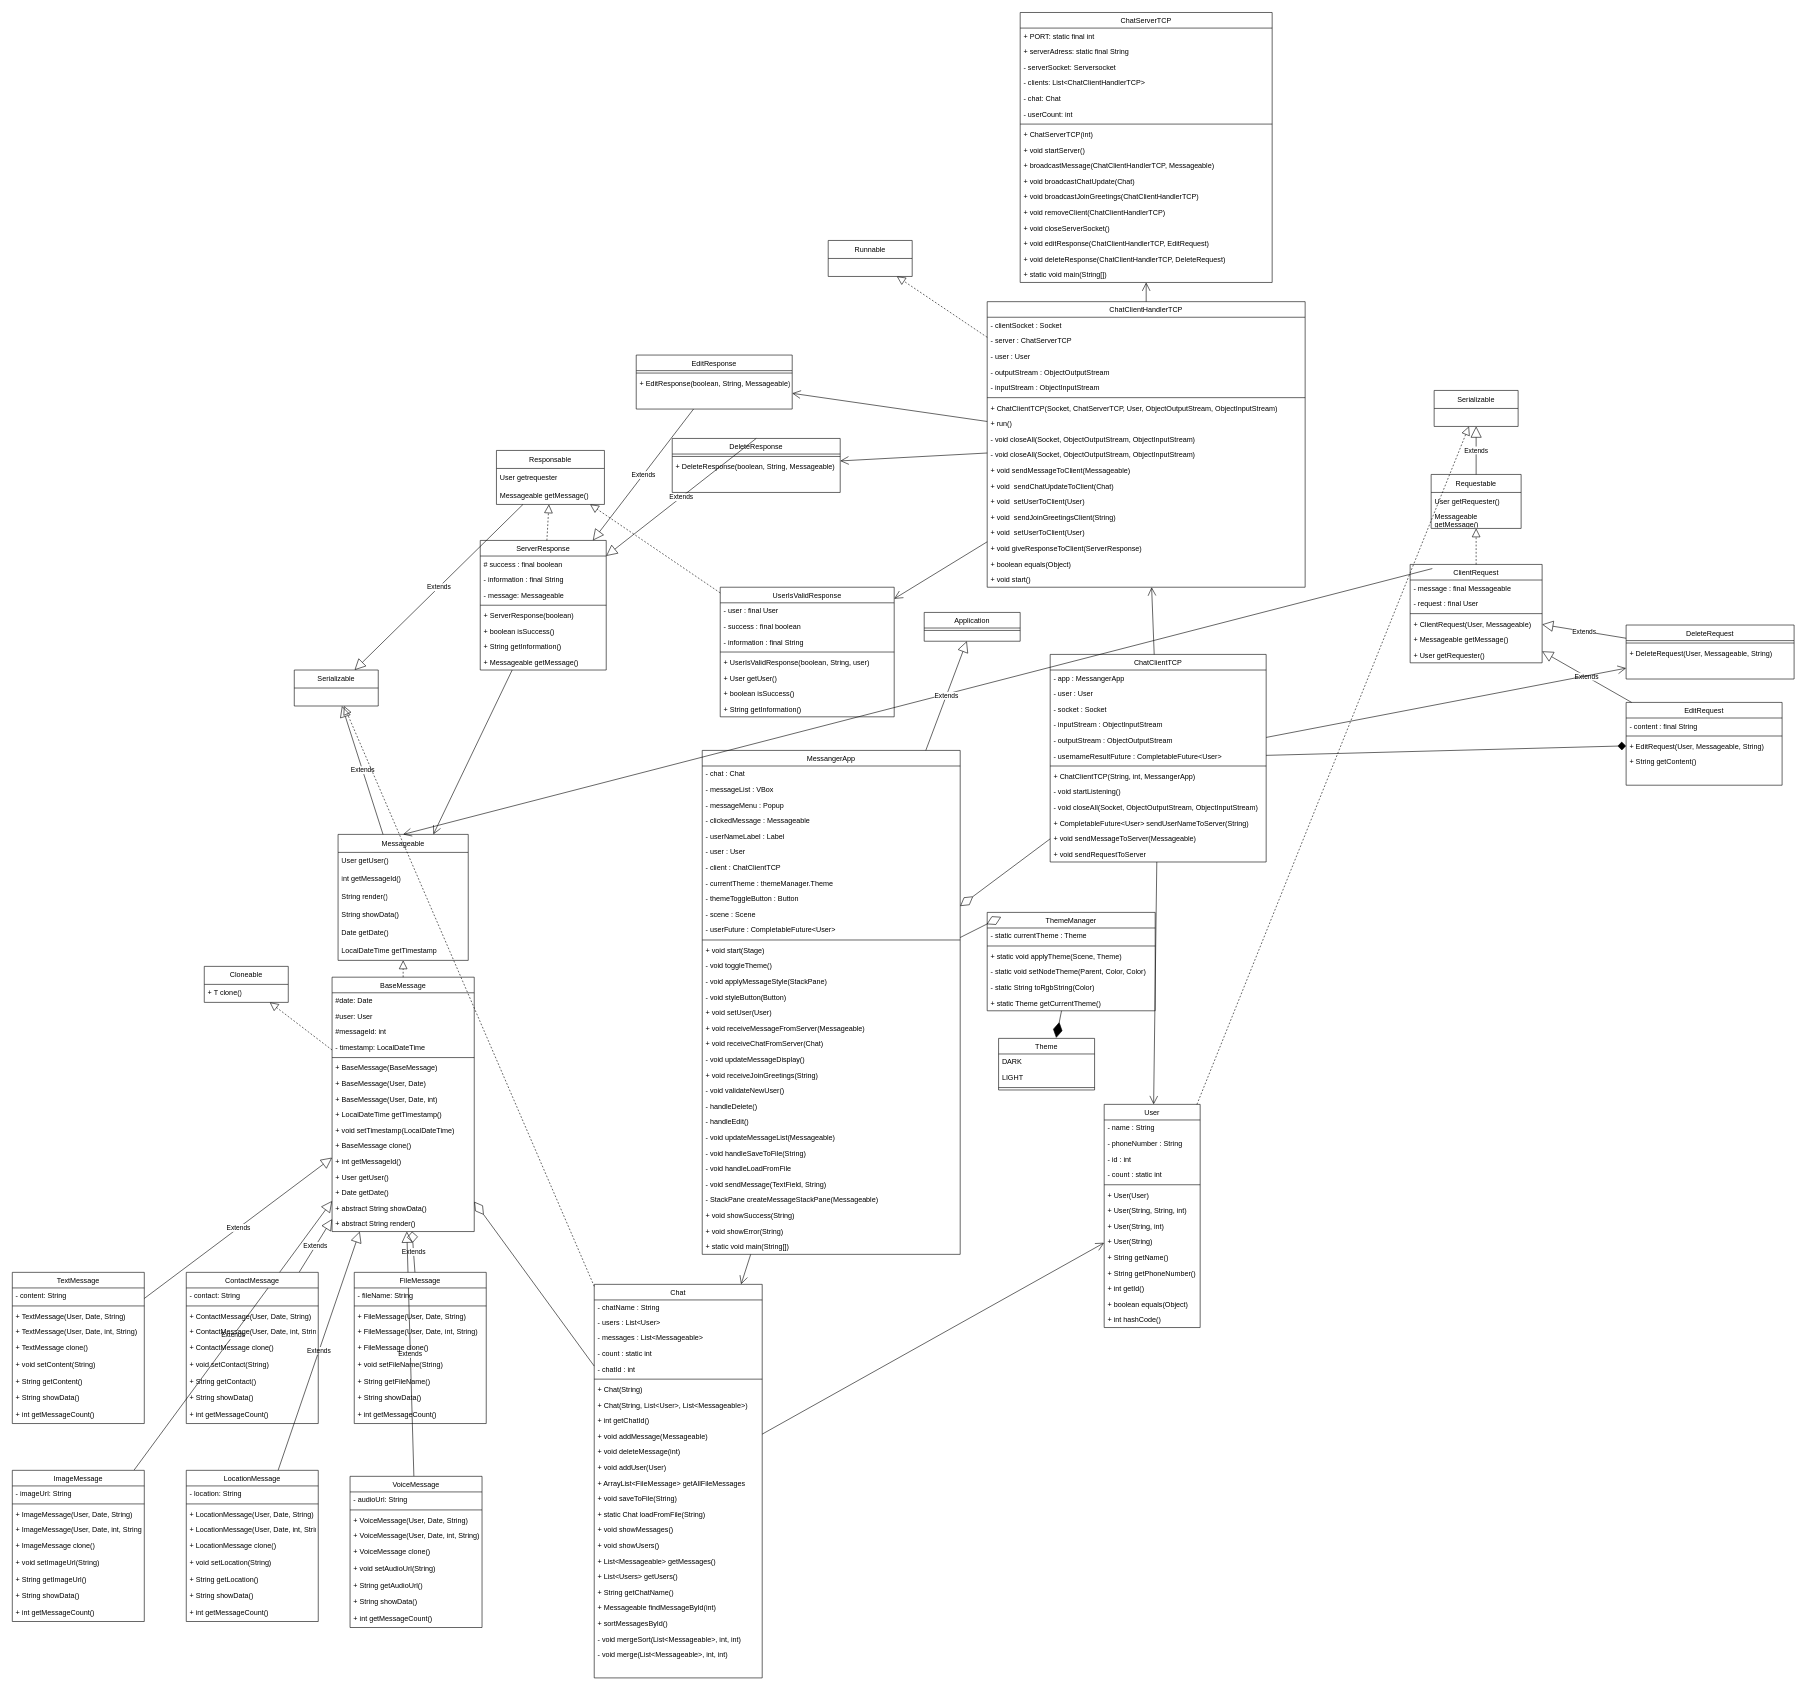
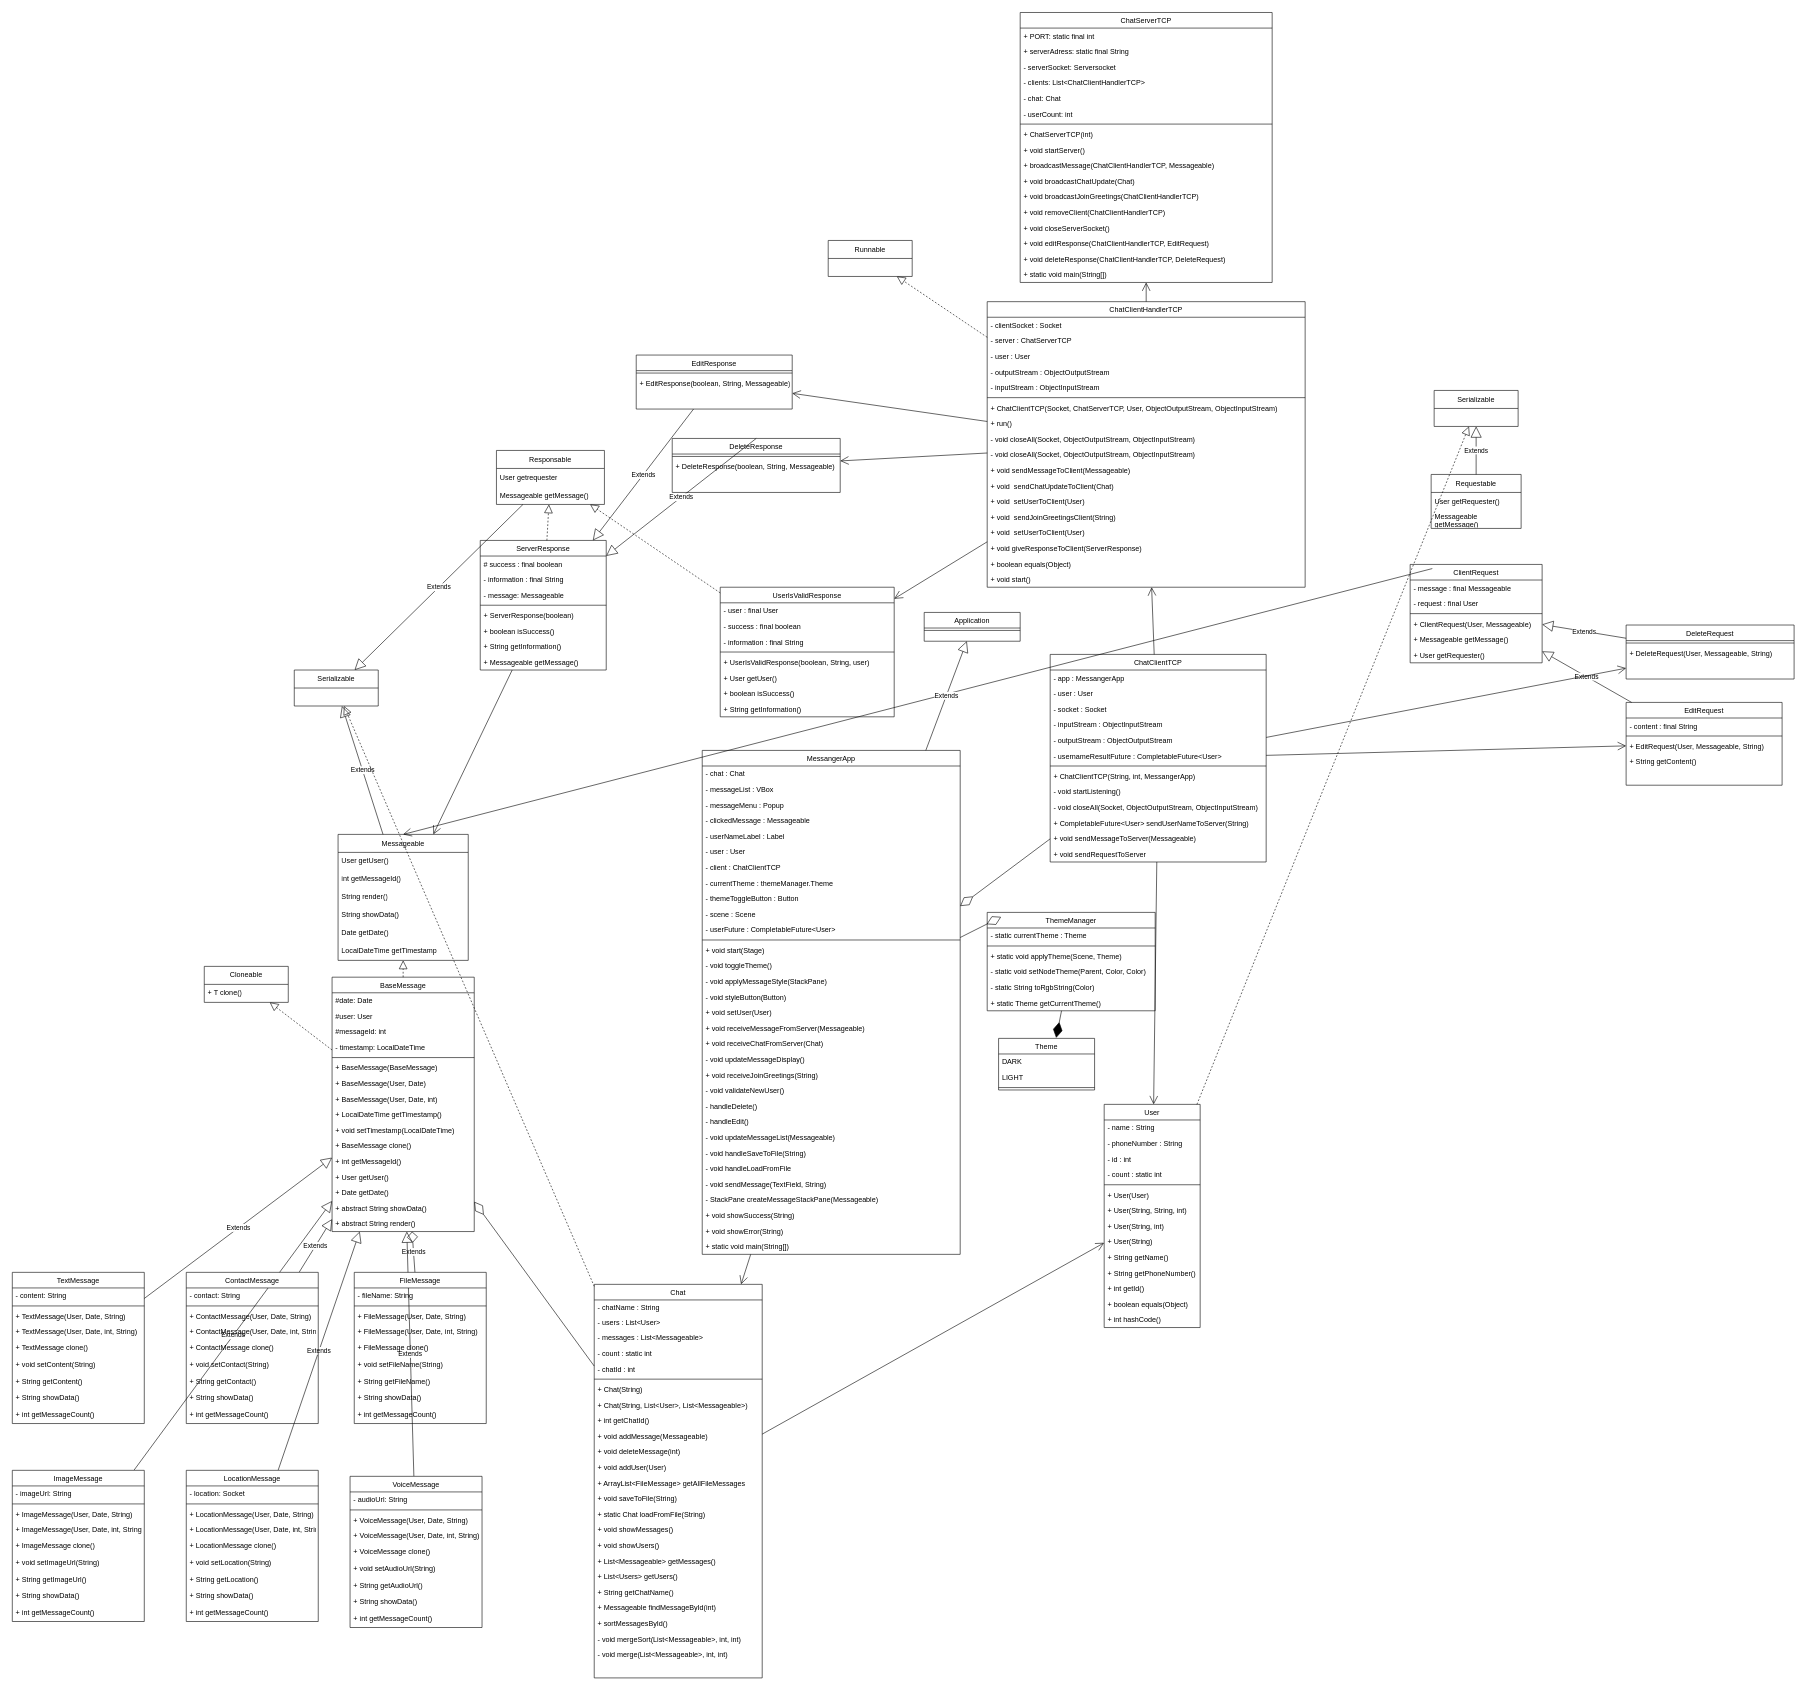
- <mxCell id="189" value="" style="endArrow=block;dashed=1;endFill=0;endSize=12;html=1;rounded=0;" edge="1" parent="1" source="173" target="143"><mxGeometry width="160" relative="1" as="geometry"><mxPoint x="2413" y="1045" as="sourcePoint" /><mxPoint x="2413" y="970" as="targetPoint" /></mxGeometry></mxCell>
- <mxCell id="298" value="" style="endArrow=diamond;endFill=1;endSize=12;html=1;rounded=0;" edge="1" parent="1" source="112" target="201"><mxGeometry width="160" relative="1" as="geometry"><mxPoint x="2120" y="1238" as="sourcePoint" /><mxPoint x="2720" y="1123" as="targetPoint" /></mxGeometry></mxCell>
+ <mxCell id="298" value="" style="endArrow=open;endFill=1;endSize=12;html=1;rounded=0;" edge="1" parent="1" source="112" target="201"><mxGeometry width="160" relative="1" as="geometry"><mxPoint x="2120" y="1238" as="sourcePoint" /><mxPoint x="2720" y="1123" as="targetPoint" /></mxGeometry></mxCell>
- <mxCell id="271" value="- location: String" style="text;align=left;verticalAlign=top;spacingLeft=4;spacingRight=4;overflow=hidden;rotatable=0;points=[[0,0.5],[1,0.5]];portConstraint=eastwest;" vertex="1" parent="270"><mxGeometry y="26" width="220" height="26" as="geometry" /></mxCell>
+ <mxCell id="271" value="- location: Socket" style="text;align=left;verticalAlign=top;spacingLeft=4;spacingRight=4;overflow=hidden;rotatable=0;points=[[0,0.5],[1,0.5]];portConstraint=eastwest;" vertex="1" parent="270"><mxGeometry y="26" width="220" height="26" as="geometry" /></mxCell>
